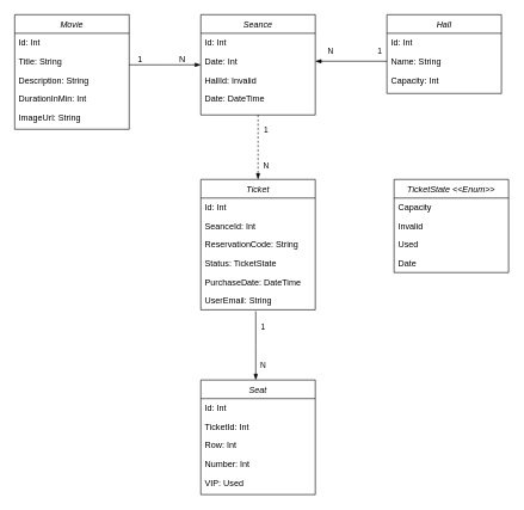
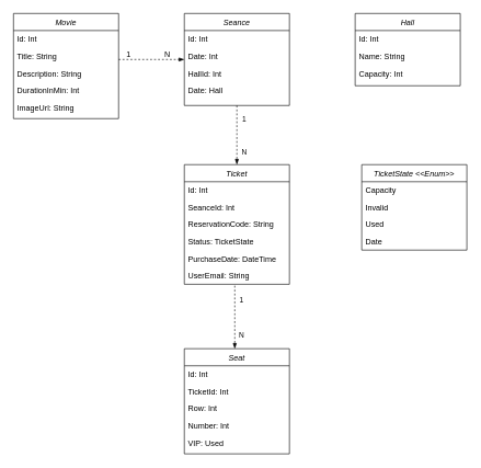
- <mxCell id="20" value="" style="endArrow=blockThin;shadow=0;strokeWidth=1;rounded=0;curved=0;endFill=1;edgeStyle=elbowEdgeStyle;elbow=vertical;entryX=1;entryY=0.5;entryDx=0;entryDy=0;exitX=0;exitY=0.5;exitDx=0;exitDy=0;" edge="1" parent="1" source="18" target="10"><mxGeometry x="0.5" y="41" relative="1" as="geometry"><mxPoint x="490" y="170" as="sourcePoint" /><mxPoint x="590" y="170" as="targetPoint" /><mxPoint x="-40" y="32" as="offset" /></mxGeometry></mxCell>
- <mxCell id="21" value="N" style="edgeLabel;html=1;align=center;verticalAlign=middle;resizable=0;points=[];" vertex="1" connectable="0" parent="20"><mxGeometry x="0.59" y="-2" relative="1" as="geometry"><mxPoint y="-13" as="offset" /></mxGeometry></mxCell>
- <mxCell id="22" value="1" style="edgeLabel;html=1;align=center;verticalAlign=middle;resizable=0;points=[];" vertex="1" connectable="0" parent="20"><mxGeometry x="-0.415" y="-1" relative="1" as="geometry"><mxPoint x="18" y="-14" as="offset" /></mxGeometry></mxCell>
- <mxCell id="13" value="" style="endArrow=blockThin;shadow=0;strokeWidth=1;rounded=0;curved=0;endFill=1;edgeStyle=elbowEdgeStyle;elbow=vertical;" parent="1" source="2" target="8" edge="1"><mxGeometry x="0.5" y="41" relative="1" as="geometry"><mxPoint x="330" y="122" as="sourcePoint" /><mxPoint x="490" y="122" as="targetPoint" /><mxPoint x="-40" y="32" as="offset" /></mxGeometry></mxCell>
+ <mxCell id="13" value="" style="endArrow=blockThin;shadow=0;strokeWidth=1;rounded=0;curved=0;endFill=1;edgeStyle=elbowEdgeStyle;elbow=vertical;dashed=1;" parent="1" source="2" target="8" edge="1"><mxGeometry x="0.5" y="41" relative="1" as="geometry"><mxPoint x="330" y="122" as="sourcePoint" /><mxPoint x="490" y="122" as="targetPoint" /><mxPoint x="-40" y="32" as="offset" /></mxGeometry></mxCell>
- <mxCell id="11" value="HallId: Invalid" style="text;align=left;verticalAlign=top;spacingLeft=4;spacingRight=4;overflow=hidden;rotatable=0;points=[[0,0.5],[1,0.5]];portConstraint=eastwest;rounded=0;shadow=0;html=0;" parent="8" vertex="1"><mxGeometry y="78" width="160" height="26" as="geometry" /></mxCell>
+ <mxCell id="11" value="HallId: Int" style="text;align=left;verticalAlign=top;spacingLeft=4;spacingRight=4;overflow=hidden;rotatable=0;points=[[0,0.5],[1,0.5]];portConstraint=eastwest;rounded=0;shadow=0;html=0;" parent="8" vertex="1"><mxGeometry y="78" width="160" height="26" as="geometry" /></mxCell>
- <mxCell id="12" value="Date: DateTime&#10;" style="text;align=left;verticalAlign=top;spacingLeft=4;spacingRight=4;overflow=hidden;rotatable=0;points=[[0,0.5],[1,0.5]];portConstraint=eastwest;rounded=0;shadow=0;html=0;" parent="8" vertex="1"><mxGeometry y="104" width="160" height="26" as="geometry" /></mxCell>
+ <mxCell id="12" value="Date: Hall&#10;" style="text;align=left;verticalAlign=top;spacingLeft=4;spacingRight=4;overflow=hidden;rotatable=0;points=[[0,0.5],[1,0.5]];portConstraint=eastwest;rounded=0;shadow=0;html=0;" parent="8" vertex="1"><mxGeometry y="104" width="160" height="26" as="geometry" /></mxCell>
- <mxCell id="39" value="" style="endArrow=blockThin;shadow=0;strokeWidth=1;rounded=0;curved=0;endFill=1;edgeStyle=elbowEdgeStyle;elbow=vertical;entryX=0.48;entryY=0;entryDx=0;entryDy=0;exitX=0.48;exitY=1.08;exitDx=0;exitDy=0;exitPerimeter=0;entryPerimeter=0;" edge="1" parent="1" source="29" target="33"><mxGeometry x="0.5" y="41" relative="1" as="geometry"><mxPoint x="500" y="450" as="sourcePoint" /><mxPoint x="500" y="540" as="targetPoint" /><mxPoint x="-40" y="32" as="offset" /></mxGeometry></mxCell>
+ <mxCell id="39" value="" style="endArrow=blockThin;shadow=0;strokeWidth=1;rounded=0;curved=0;endFill=1;edgeStyle=elbowEdgeStyle;elbow=vertical;entryX=0.48;entryY=0;entryDx=0;entryDy=0;exitX=0.48;exitY=1.08;exitDx=0;exitDy=0;exitPerimeter=0;entryPerimeter=0;dashed=1;" edge="1" parent="1" source="29" target="33"><mxGeometry x="0.5" y="41" relative="1" as="geometry"><mxPoint x="500" y="450" as="sourcePoint" /><mxPoint x="500" y="540" as="targetPoint" /><mxPoint x="-40" y="32" as="offset" /></mxGeometry></mxCell>
